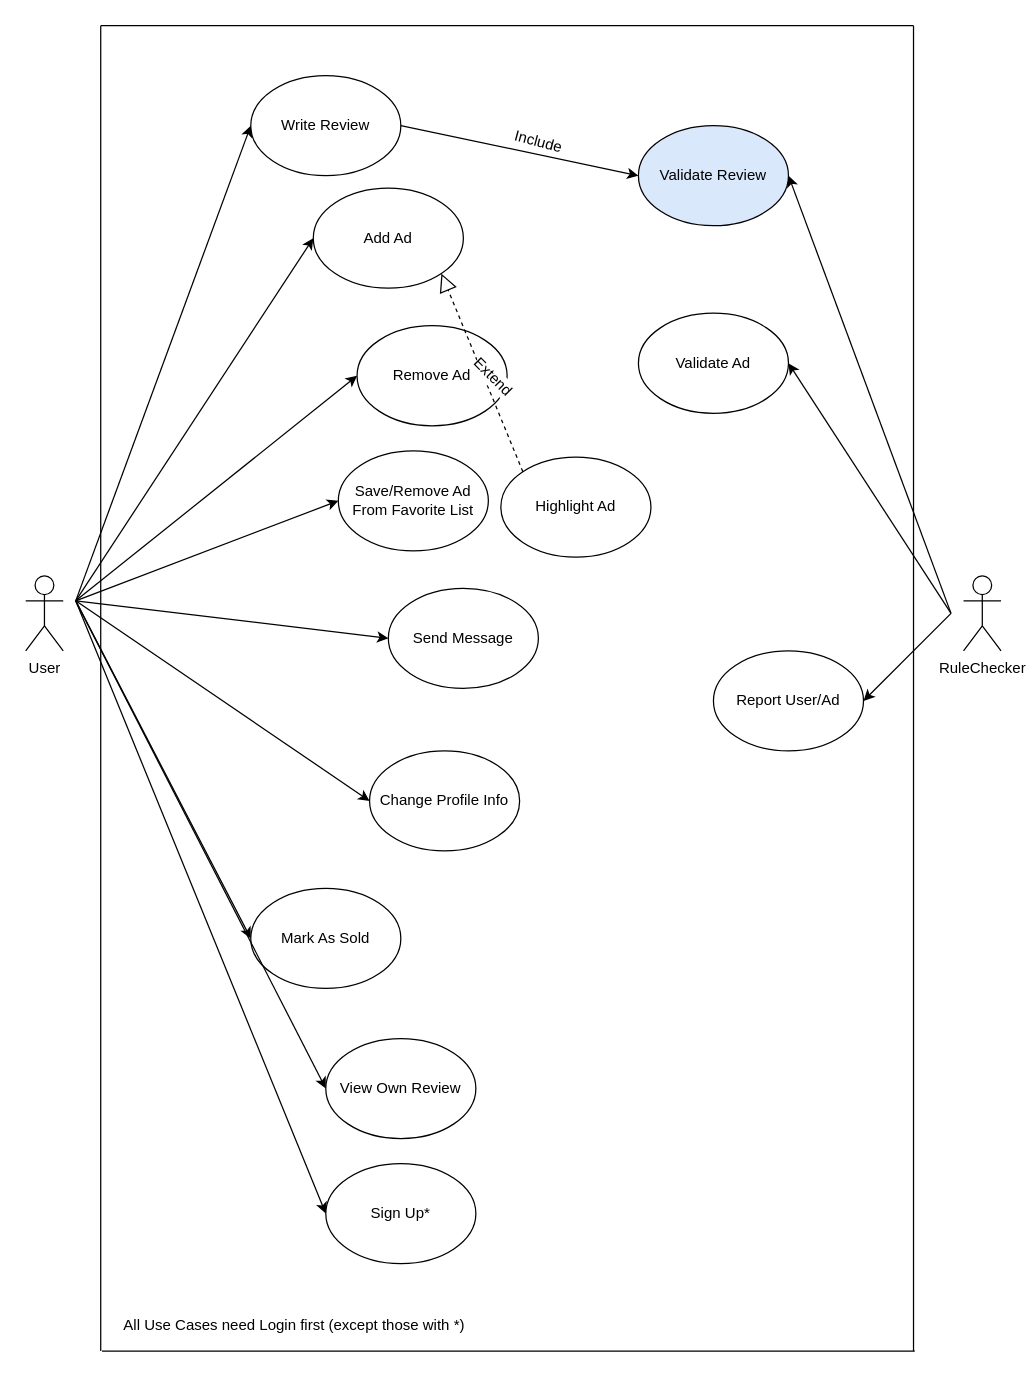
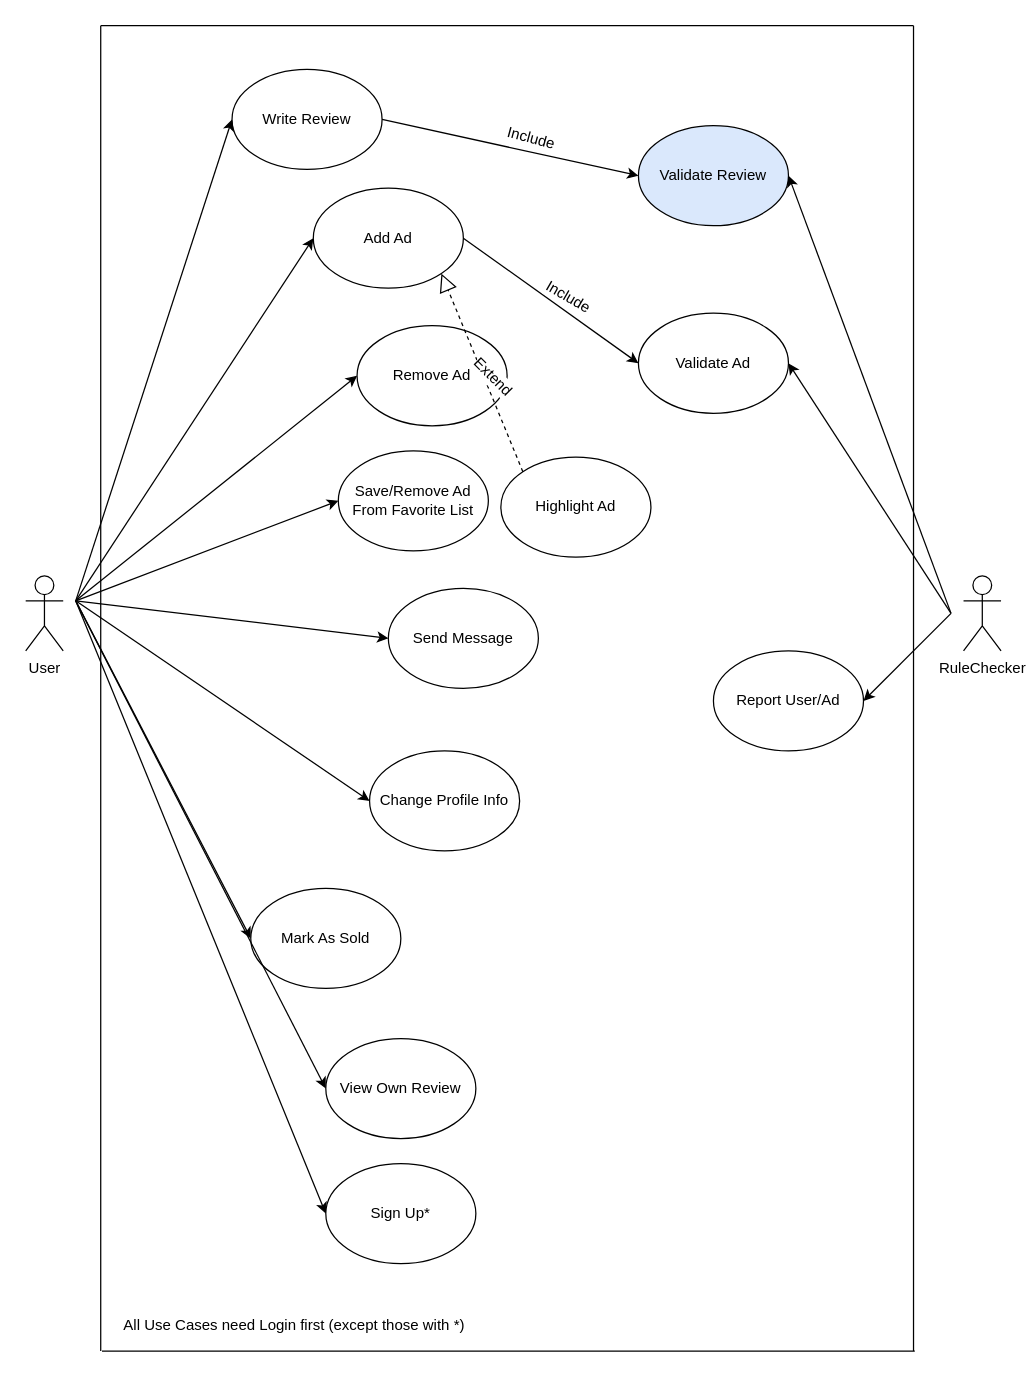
- <mxCell id="10" value="Write Review" style="ellipse;whiteSpace=wrap;html=1;" parent="1" vertex="1"><mxGeometry x="200" y="60" width="120" height="80" as="geometry" /></mxCell>
+ <mxCell id="10" value="Write Review" style="ellipse;whiteSpace=wrap;html=1;" parent="1" vertex="1"><mxGeometry x="185" y="55" width="120" height="80" as="geometry" /></mxCell>
+ <mxCell id="27" value="" style="endArrow=classic;html=1;exitX=1;exitY=0.5;exitDx=0;exitDy=0;entryX=0;entryY=0.5;entryDx=0;entryDy=0;" parent="1" source="20" target="9" edge="1"><mxGeometry width="50" height="50" relative="1" as="geometry"><mxPoint x="390" y="260" as="sourcePoint" /><mxPoint x="440" y="210" as="targetPoint" /></mxGeometry></mxCell>
+ <mxCell id="28" value="Include" style="text;html=1;align=center;verticalAlign=middle;resizable=0;points=[];;labelBackgroundColor=#ffffff;rotation=30;" parent="27" vertex="1" connectable="0"><mxGeometry x="0.16" y="4" relative="1" as="geometry"><mxPoint y="-8.87" as="offset" /></mxGeometry></mxCell>
